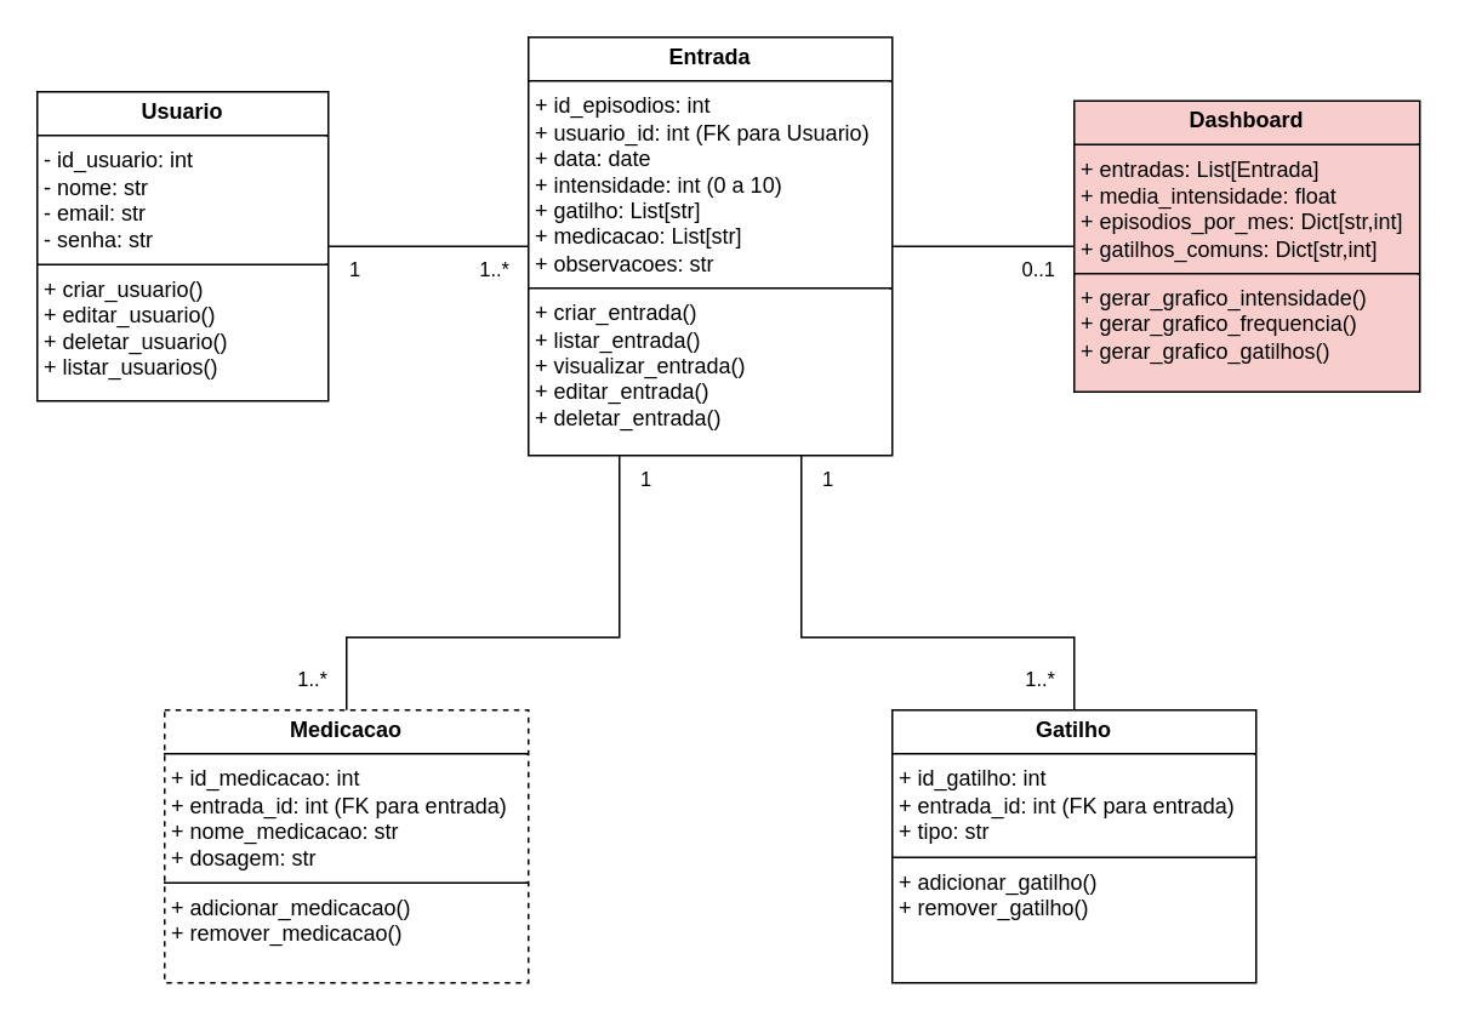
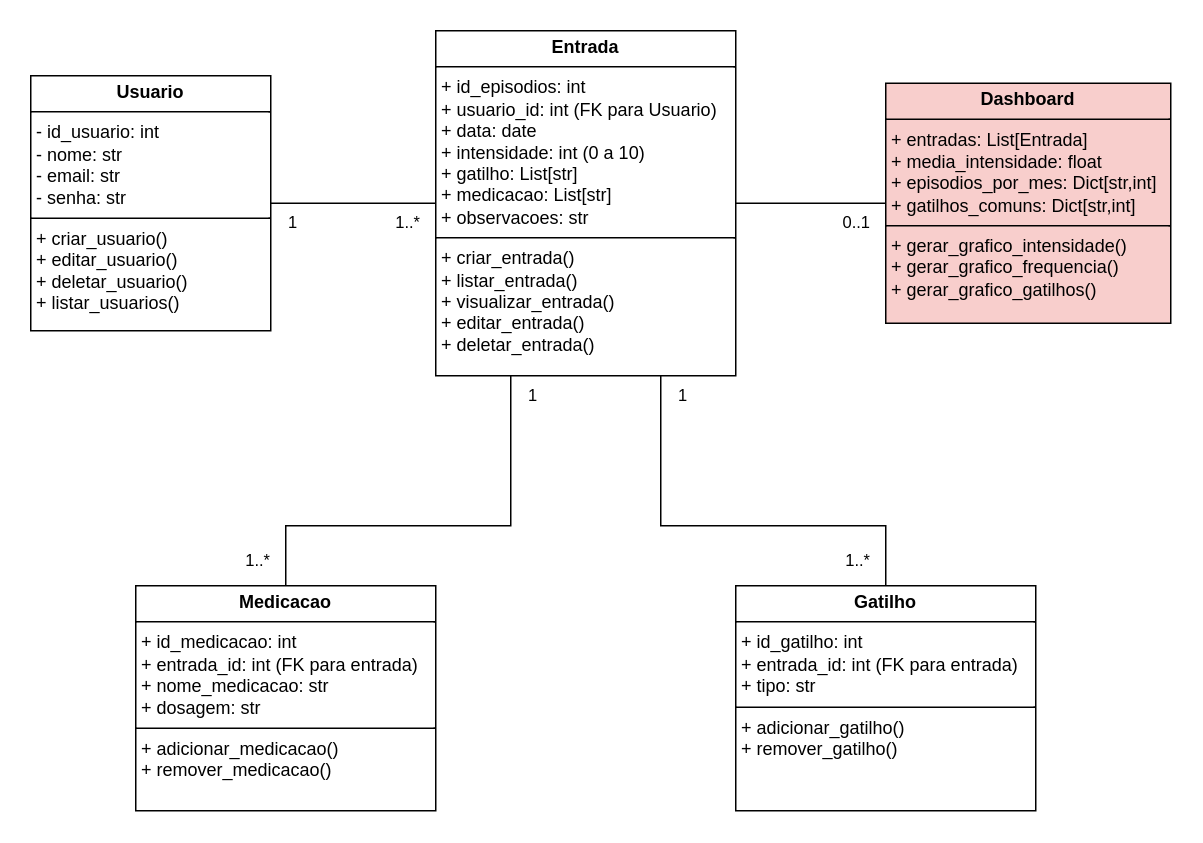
- <mxCell id="5" value="&lt;p style=&quot;margin:0px;margin-top:4px;text-align:center;&quot;&gt;&lt;b&gt;Medicacao&lt;/b&gt;&lt;/p&gt;&lt;hr size=&quot;1&quot; style=&quot;border-style:solid;&quot;&gt;&lt;p style=&quot;margin:0px;margin-left:4px;&quot;&gt;+ id_medicacao: int&lt;/p&gt;&lt;p style=&quot;margin:0px;margin-left:4px;&quot;&gt;+ entrada_id: int (FK para entrada)&lt;/p&gt;&lt;p style=&quot;margin:0px;margin-left:4px;&quot;&gt;+ nome_medicacao: str&lt;/p&gt;&lt;p style=&quot;margin:0px;margin-left:4px;&quot;&gt;+ dosagem: str&lt;/p&gt;&lt;hr size=&quot;1&quot; style=&quot;border-style:solid;&quot;&gt;&lt;p style=&quot;margin:0px;margin-left:4px;&quot;&gt;+ adicionar_medicacao()&lt;/p&gt;&lt;p style=&quot;margin:0px;margin-left:4px;&quot;&gt;+ remover_medicacao()&lt;/p&gt;" style="verticalAlign=top;align=left;overflow=fill;html=1;whiteSpace=wrap;dashed=1;" parent="1" vertex="1"><mxGeometry x="90" y="390" width="200" height="150" as="geometry" /></mxCell>
+ <mxCell id="5" value="&lt;p style=&quot;margin:0px;margin-top:4px;text-align:center;&quot;&gt;&lt;b&gt;Medicacao&lt;/b&gt;&lt;/p&gt;&lt;hr size=&quot;1&quot; style=&quot;border-style:solid;&quot;&gt;&lt;p style=&quot;margin:0px;margin-left:4px;&quot;&gt;+ id_medicacao: int&lt;/p&gt;&lt;p style=&quot;margin:0px;margin-left:4px;&quot;&gt;+ entrada_id: int (FK para entrada)&lt;/p&gt;&lt;p style=&quot;margin:0px;margin-left:4px;&quot;&gt;+ nome_medicacao: str&lt;/p&gt;&lt;p style=&quot;margin:0px;margin-left:4px;&quot;&gt;+ dosagem: str&lt;/p&gt;&lt;hr size=&quot;1&quot; style=&quot;border-style:solid;&quot;&gt;&lt;p style=&quot;margin:0px;margin-left:4px;&quot;&gt;+ adicionar_medicacao()&lt;/p&gt;&lt;p style=&quot;margin:0px;margin-left:4px;&quot;&gt;+ remover_medicacao()&lt;/p&gt;" style="verticalAlign=top;align=left;overflow=fill;html=1;whiteSpace=wrap;" parent="1" vertex="1"><mxGeometry x="90" y="390" width="200" height="150" as="geometry" /></mxCell>
